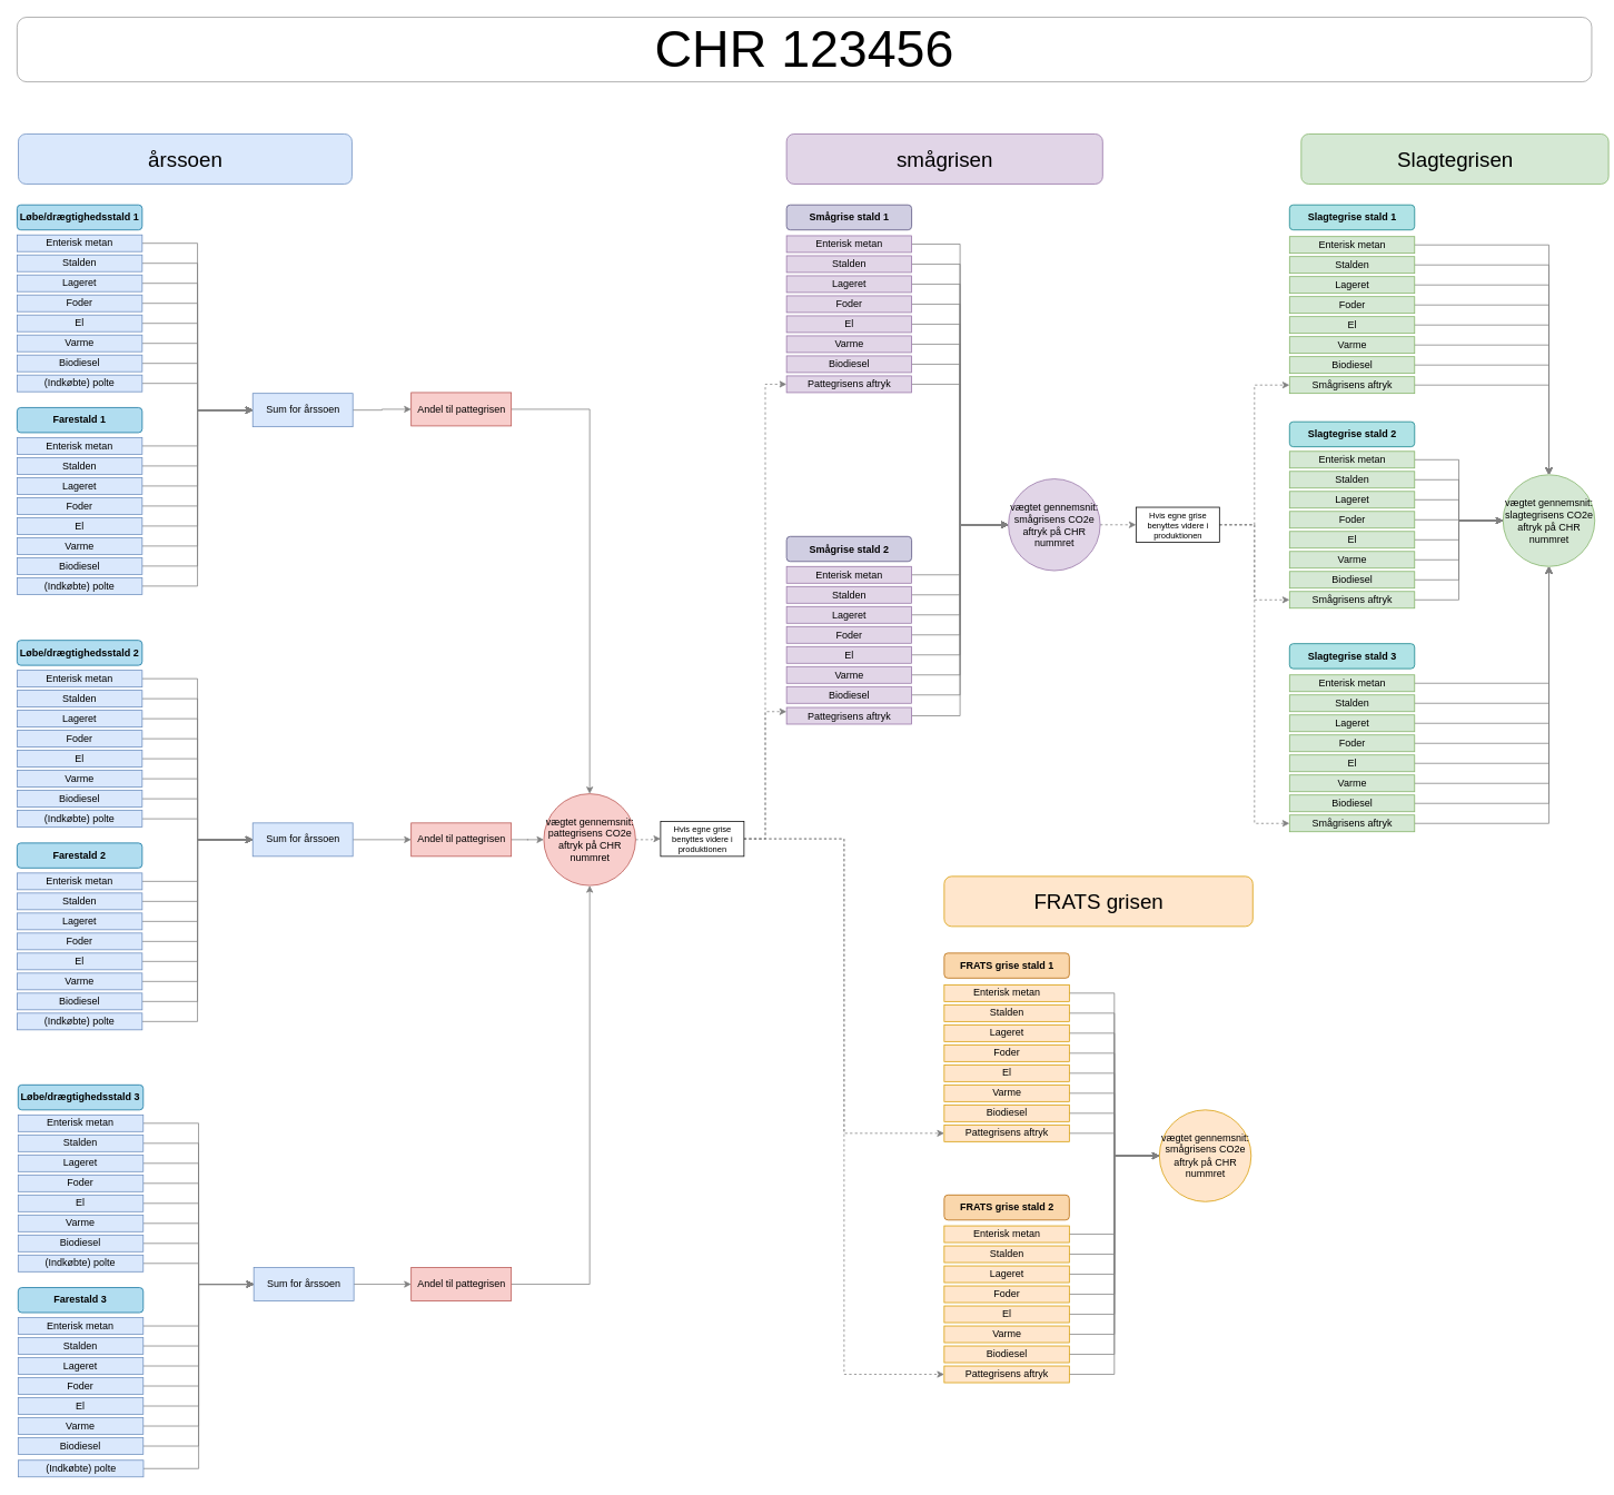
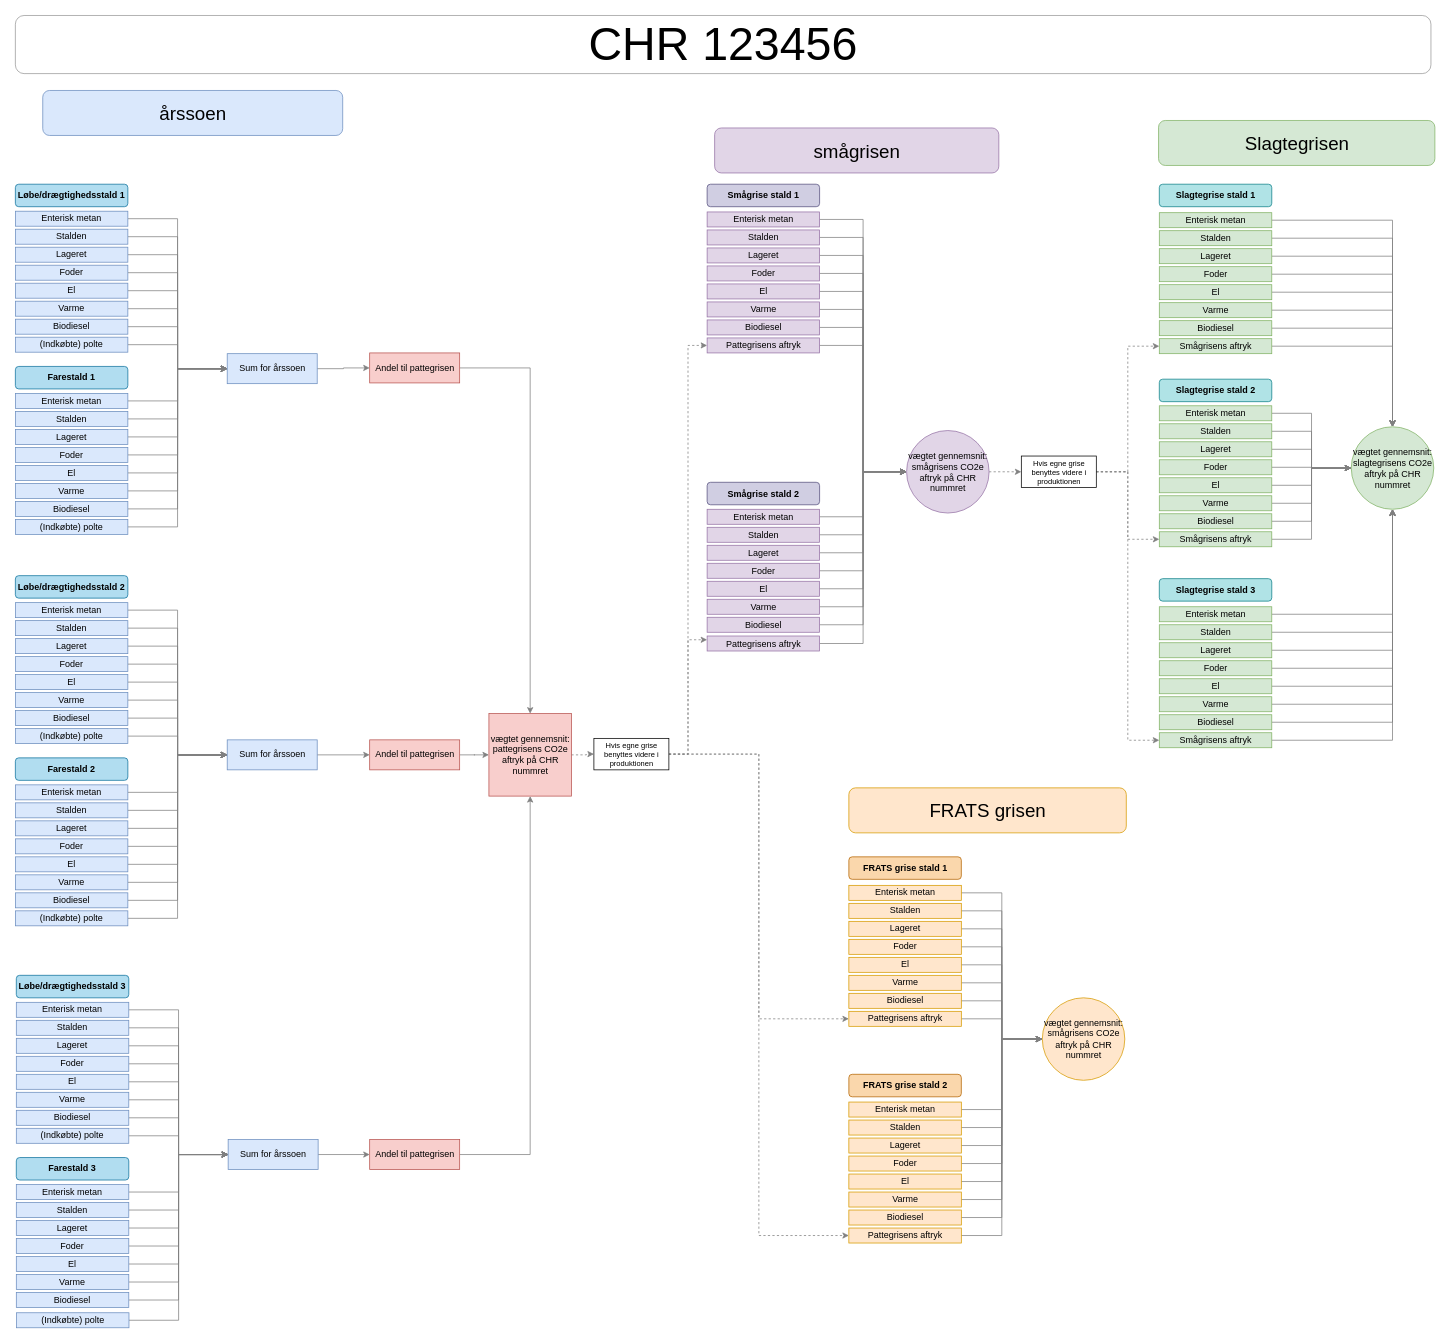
- <mxCell id="2" value="årssoen" style="rounded=1;whiteSpace=wrap;html=1;fillColor=#dae8fc;fontSize=25;strokeColor=#6c8ebf;" parent="1" vertex="1"><mxGeometry x="21.5" y="160" width="400" height="60" as="geometry" /></mxCell>
+ <mxCell id="2" value="årssoen" style="rounded=1;whiteSpace=wrap;html=1;fillColor=#dae8fc;fontSize=25;strokeColor=#6c8ebf;" parent="1" vertex="1"><mxGeometry x="56.5" y="120" width="400" height="60" as="geometry" /></mxCell>
- <mxCell id="7" value="&lt;font style=&quot;font-size: 25px;&quot;&gt;smågrisen&lt;/font&gt;" style="rounded=1;whiteSpace=wrap;html=1;fillColor=#e1d5e7;strokeColor=#9673a6;" parent="1" vertex="1"><mxGeometry x="942.5" y="160" width="379" height="60" as="geometry" /></mxCell>
+ <mxCell id="7" value="&lt;font style=&quot;font-size: 25px;&quot;&gt;smågrisen&lt;/font&gt;" style="rounded=1;whiteSpace=wrap;html=1;fillColor=#e1d5e7;strokeColor=#9673a6;" parent="1" vertex="1"><mxGeometry x="952.5" y="170" width="379" height="60" as="geometry" /></mxCell>
- <mxCell id="8" value="&lt;font style=&quot;font-size: 25px;&quot;&gt;Slagtegrisen&lt;/font&gt;" style="rounded=1;whiteSpace=wrap;html=1;fillColor=#d5e8d4;strokeColor=#82b366;" parent="1" vertex="1"><mxGeometry x="1559.5" y="160" width="368.5" height="60" as="geometry" /></mxCell>
+ <mxCell id="8" value="&lt;font style=&quot;font-size: 25px;&quot;&gt;Slagtegrisen&lt;/font&gt;" style="rounded=1;whiteSpace=wrap;html=1;fillColor=#d5e8d4;strokeColor=#82b366;" parent="1" vertex="1"><mxGeometry x="1544.5" y="160" width="368.5" height="60" as="geometry" /></mxCell>
- <mxCell id="4" value="vægtet gennemsnit: pattegrisens CO2e aftryk på CHR nummret" style="ellipse;whiteSpace=wrap;html=1;aspect=fixed;shadow=0;fontFamily=Helvetica;fontSize=12;align=center;strokeColor=#b85450;fillColor=#f8cecc;sketch=0;" parent="1" vertex="1"><mxGeometry x="651.5" y="951" width="110" height="110" as="geometry" /></mxCell>
+ <mxCell id="4" value="vægtet gennemsnit: pattegrisens CO2e aftryk på CHR nummret" style="whiteSpace=wrap;html=1;aspect=fixed;shadow=0;fontFamily=Helvetica;fontSize=12;align=center;strokeColor=#b85450;fillColor=#f8cecc;sketch=0;rounded=0;" parent="1" vertex="1"><mxGeometry x="651.5" y="951" width="110" height="110" as="geometry" /></mxCell>
